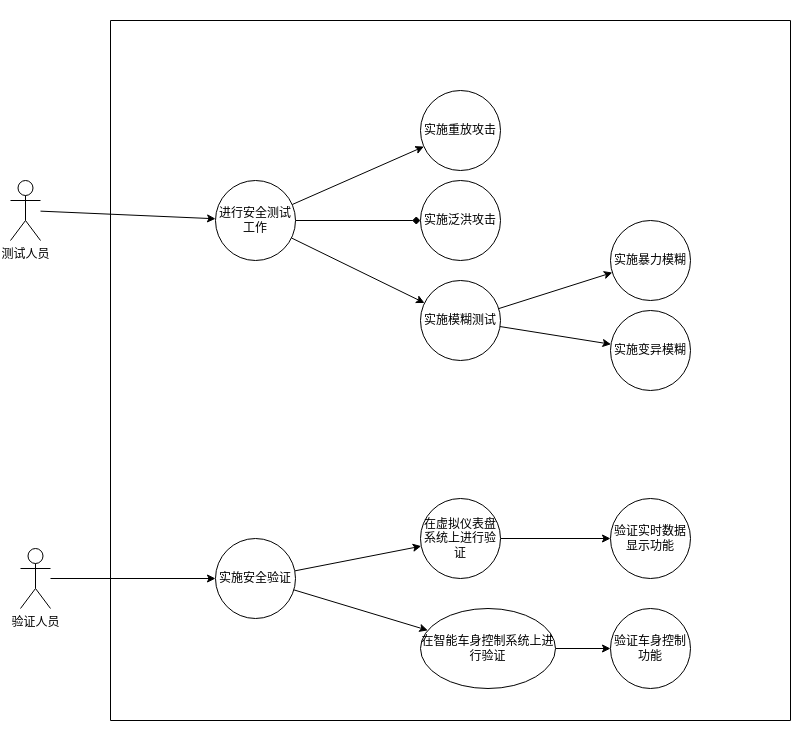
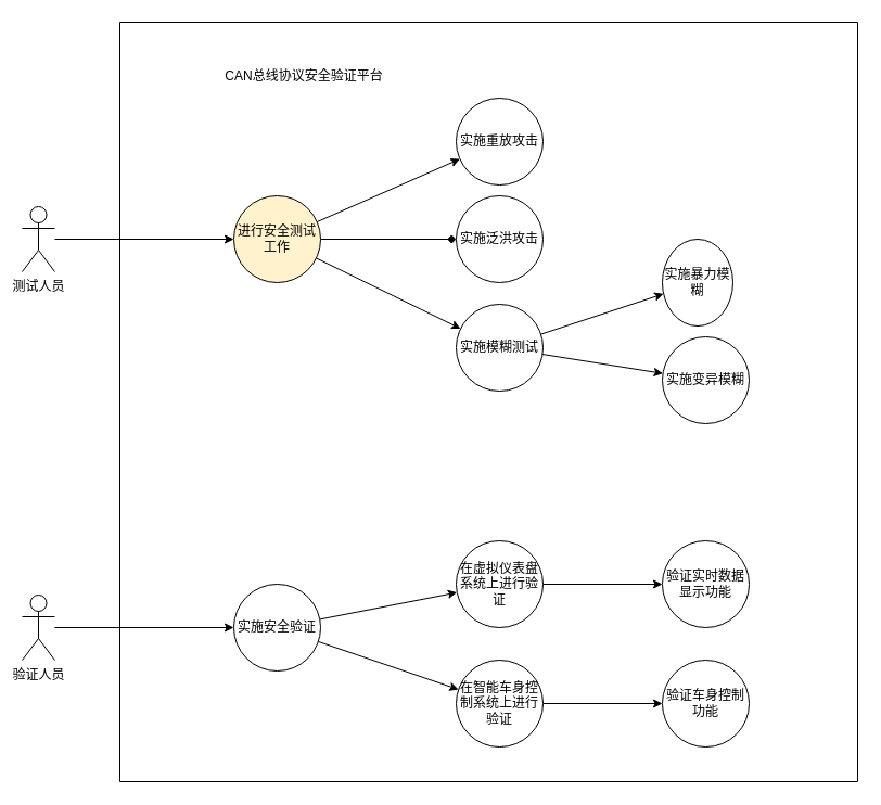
+ <mxCell id="25" value="CAN总线协议安全验证平台" style="rounded=0;whiteSpace=wrap;html=1;strokeColor=none;" vertex="1" parent="1"><mxGeometry x="150" y="40" width="260" height="60" as="geometry" /></mxCell>
- <mxCell id="4" value="测试人员" style="shape=umlActor;verticalLabelPosition=bottom;verticalAlign=top;html=1;" vertex="1" parent="1"><mxGeometry x="10" y="180" width="30" height="60" as="geometry" /></mxCell>
+ <mxCell id="4" value="测试人员" style="shape=umlActor;verticalLabelPosition=bottom;verticalAlign=top;html=1;" vertex="1" parent="1"><mxGeometry x="20" y="190" width="30" height="60" as="geometry" /></mxCell>
- <mxCell id="8" value="&lt;div style=&quot;&quot;&gt;进行安全测试工作&lt;/div&gt;" style="ellipse;whiteSpace=wrap;html=1;verticalAlign=middle;align=center;" vertex="1" parent="1"><mxGeometry x="215" y="180" width="80" height="80" as="geometry" /></mxCell>
+ <mxCell id="8" value="&lt;div style=&quot;&quot;&gt;进行安全测试工作&lt;/div&gt;" style="ellipse;whiteSpace=wrap;html=1;verticalAlign=middle;align=center;fillColor=#fff2cc;" vertex="1" parent="1"><mxGeometry x="215" y="180" width="80" height="80" as="geometry" /></mxCell>
- <mxCell id="21" value="实施暴力模糊" style="ellipse;whiteSpace=wrap;html=1;" vertex="1" parent="1"><mxGeometry x="610" y="220" width="80" height="80" as="geometry" /></mxCell>
+ <mxCell id="21" value="实施暴力模糊" style="ellipse;whiteSpace=wrap;html=1;" vertex="1" parent="1"><mxGeometry x="610" y="220" width="65" height="80" as="geometry" /></mxCell>
- <mxCell id="20" value="&lt;div style=&quot;&quot;&gt;&lt;span style=&quot;background-color: initial;&quot;&gt;在智能车身控制系统上进行验证&lt;/span&gt;&lt;/div&gt;" style="ellipse;whiteSpace=wrap;html=1;verticalAlign=middle;align=center;" vertex="1" parent="1"><mxGeometry x="420" y="608" width="135" height="80" as="geometry" /></mxCell>
+ <mxCell id="20" value="&lt;div style=&quot;&quot;&gt;&lt;span style=&quot;background-color: initial;&quot;&gt;在智能车身控制系统上进行验证&lt;/span&gt;&lt;/div&gt;" style="ellipse;whiteSpace=wrap;html=1;verticalAlign=middle;align=center;" vertex="1" parent="1"><mxGeometry x="420" y="608" width="80" height="80" as="geometry" /></mxCell>
